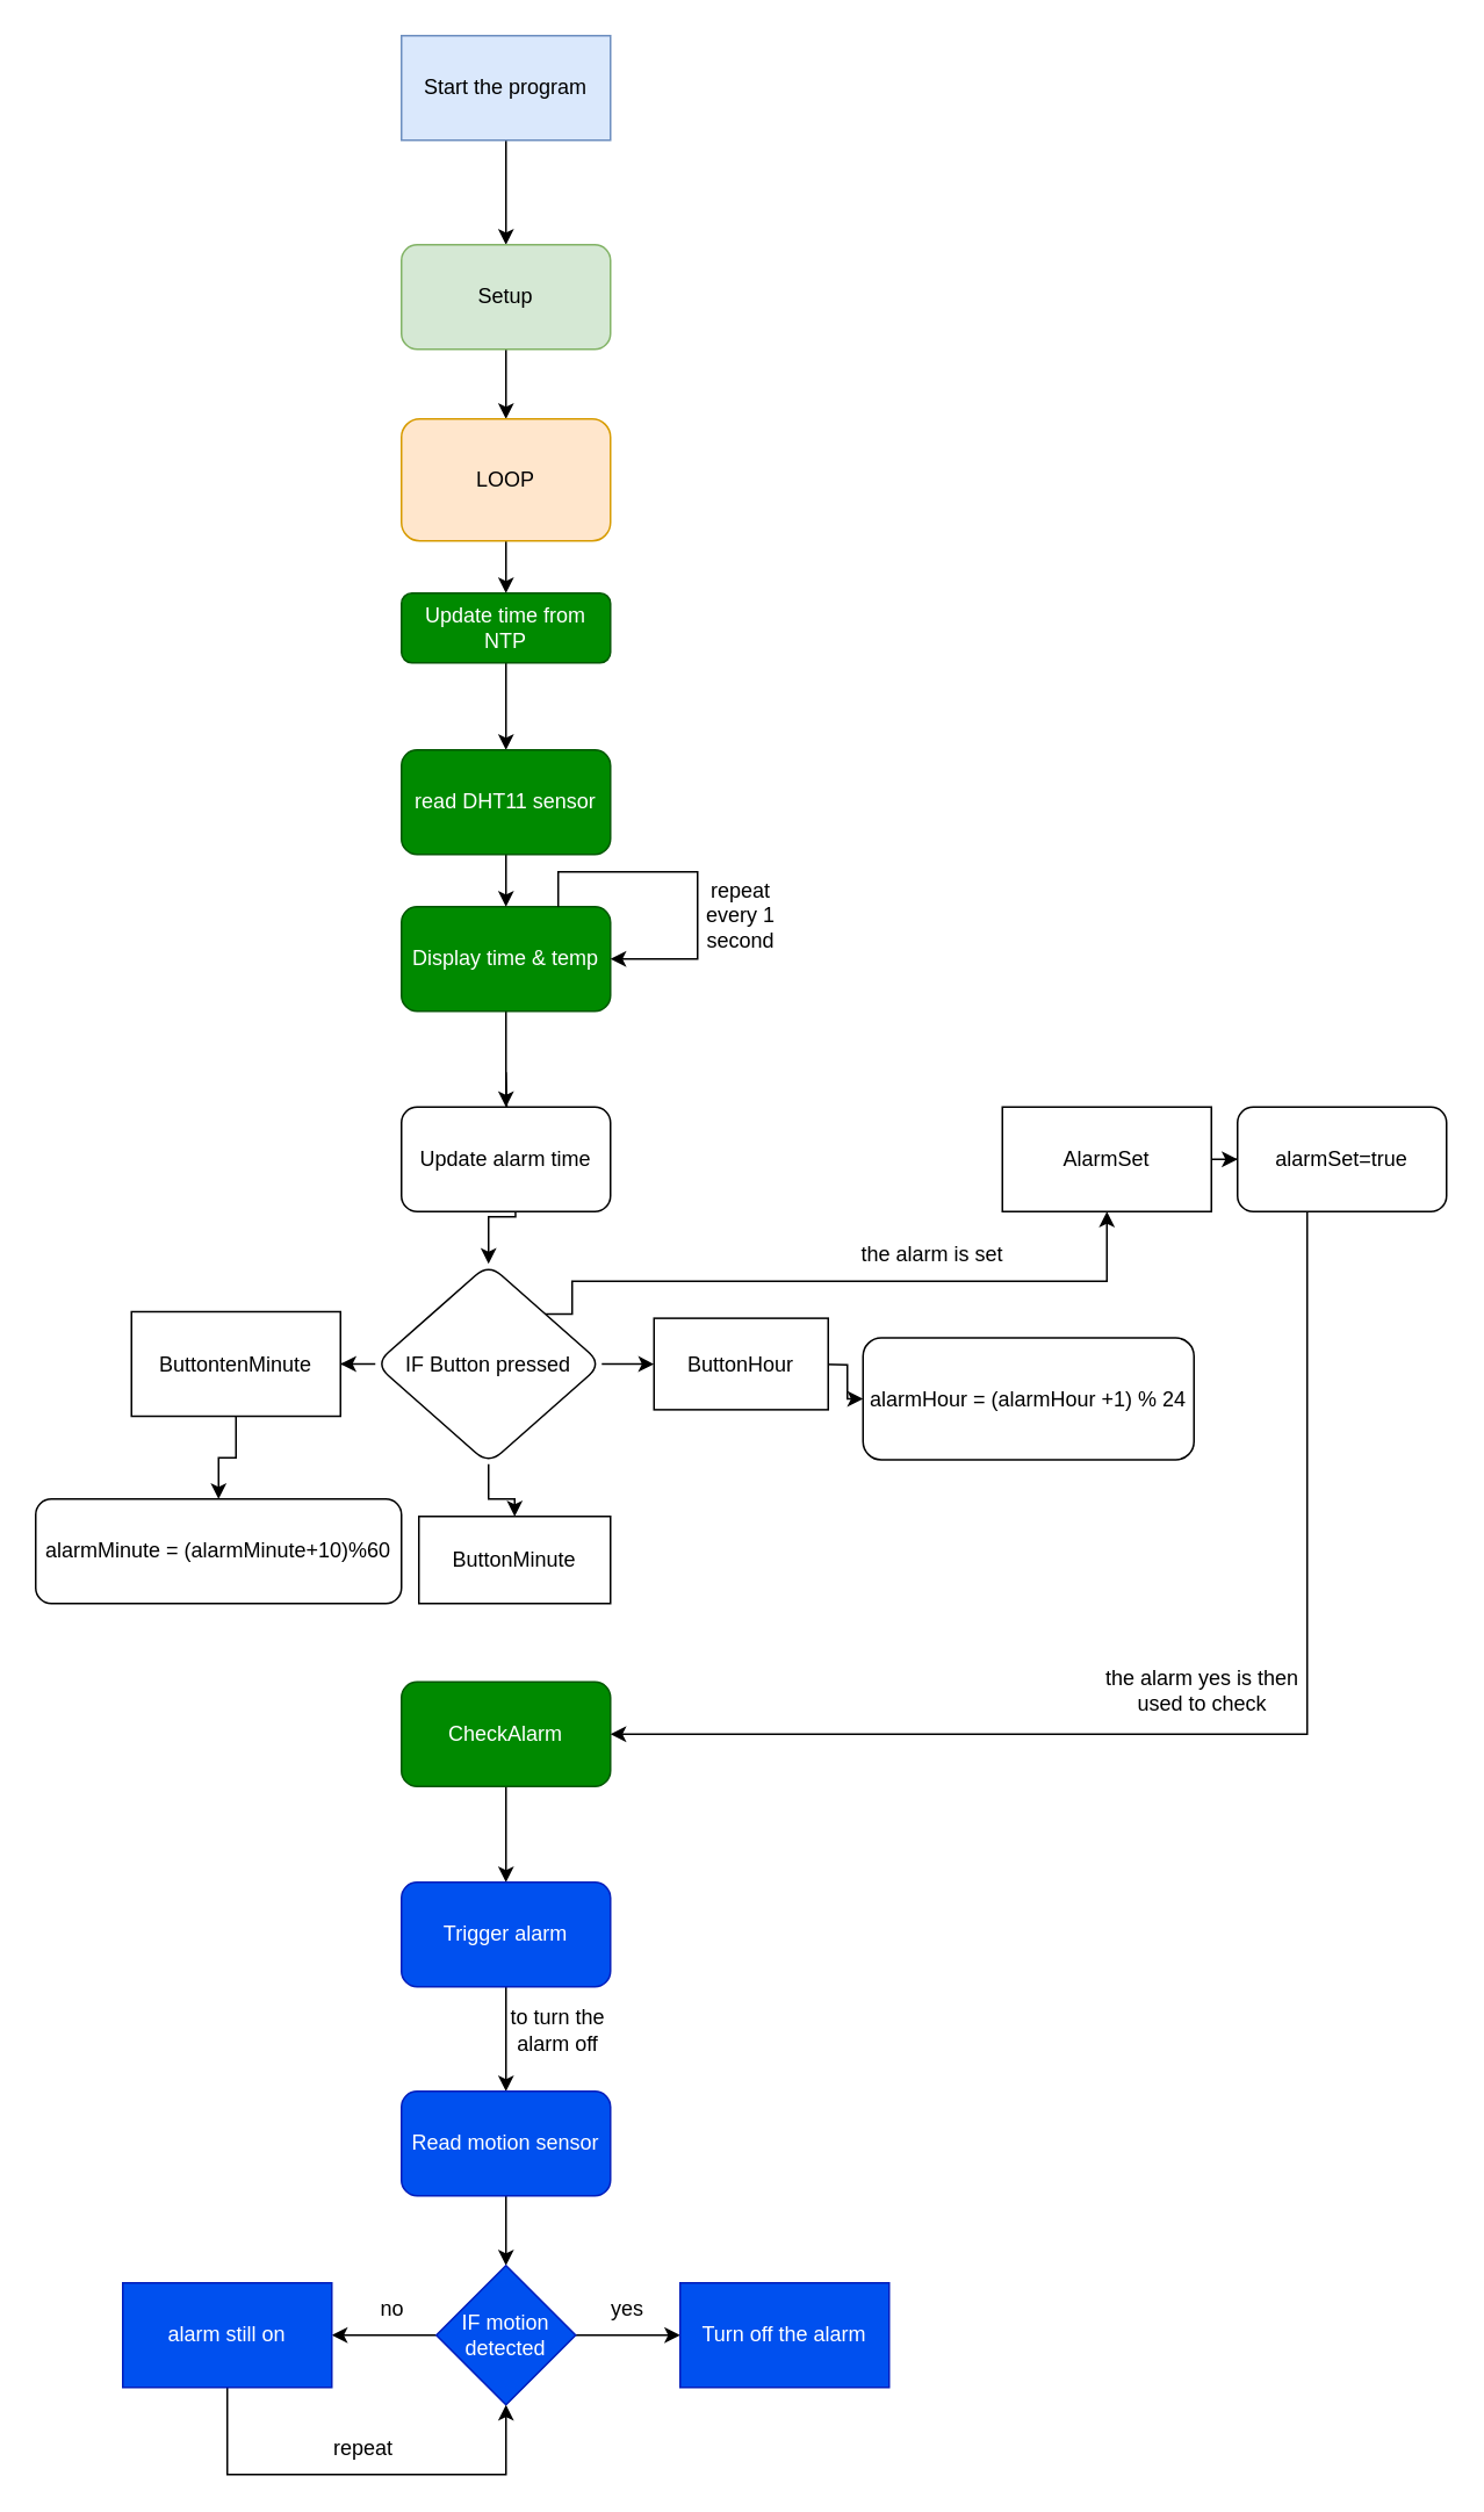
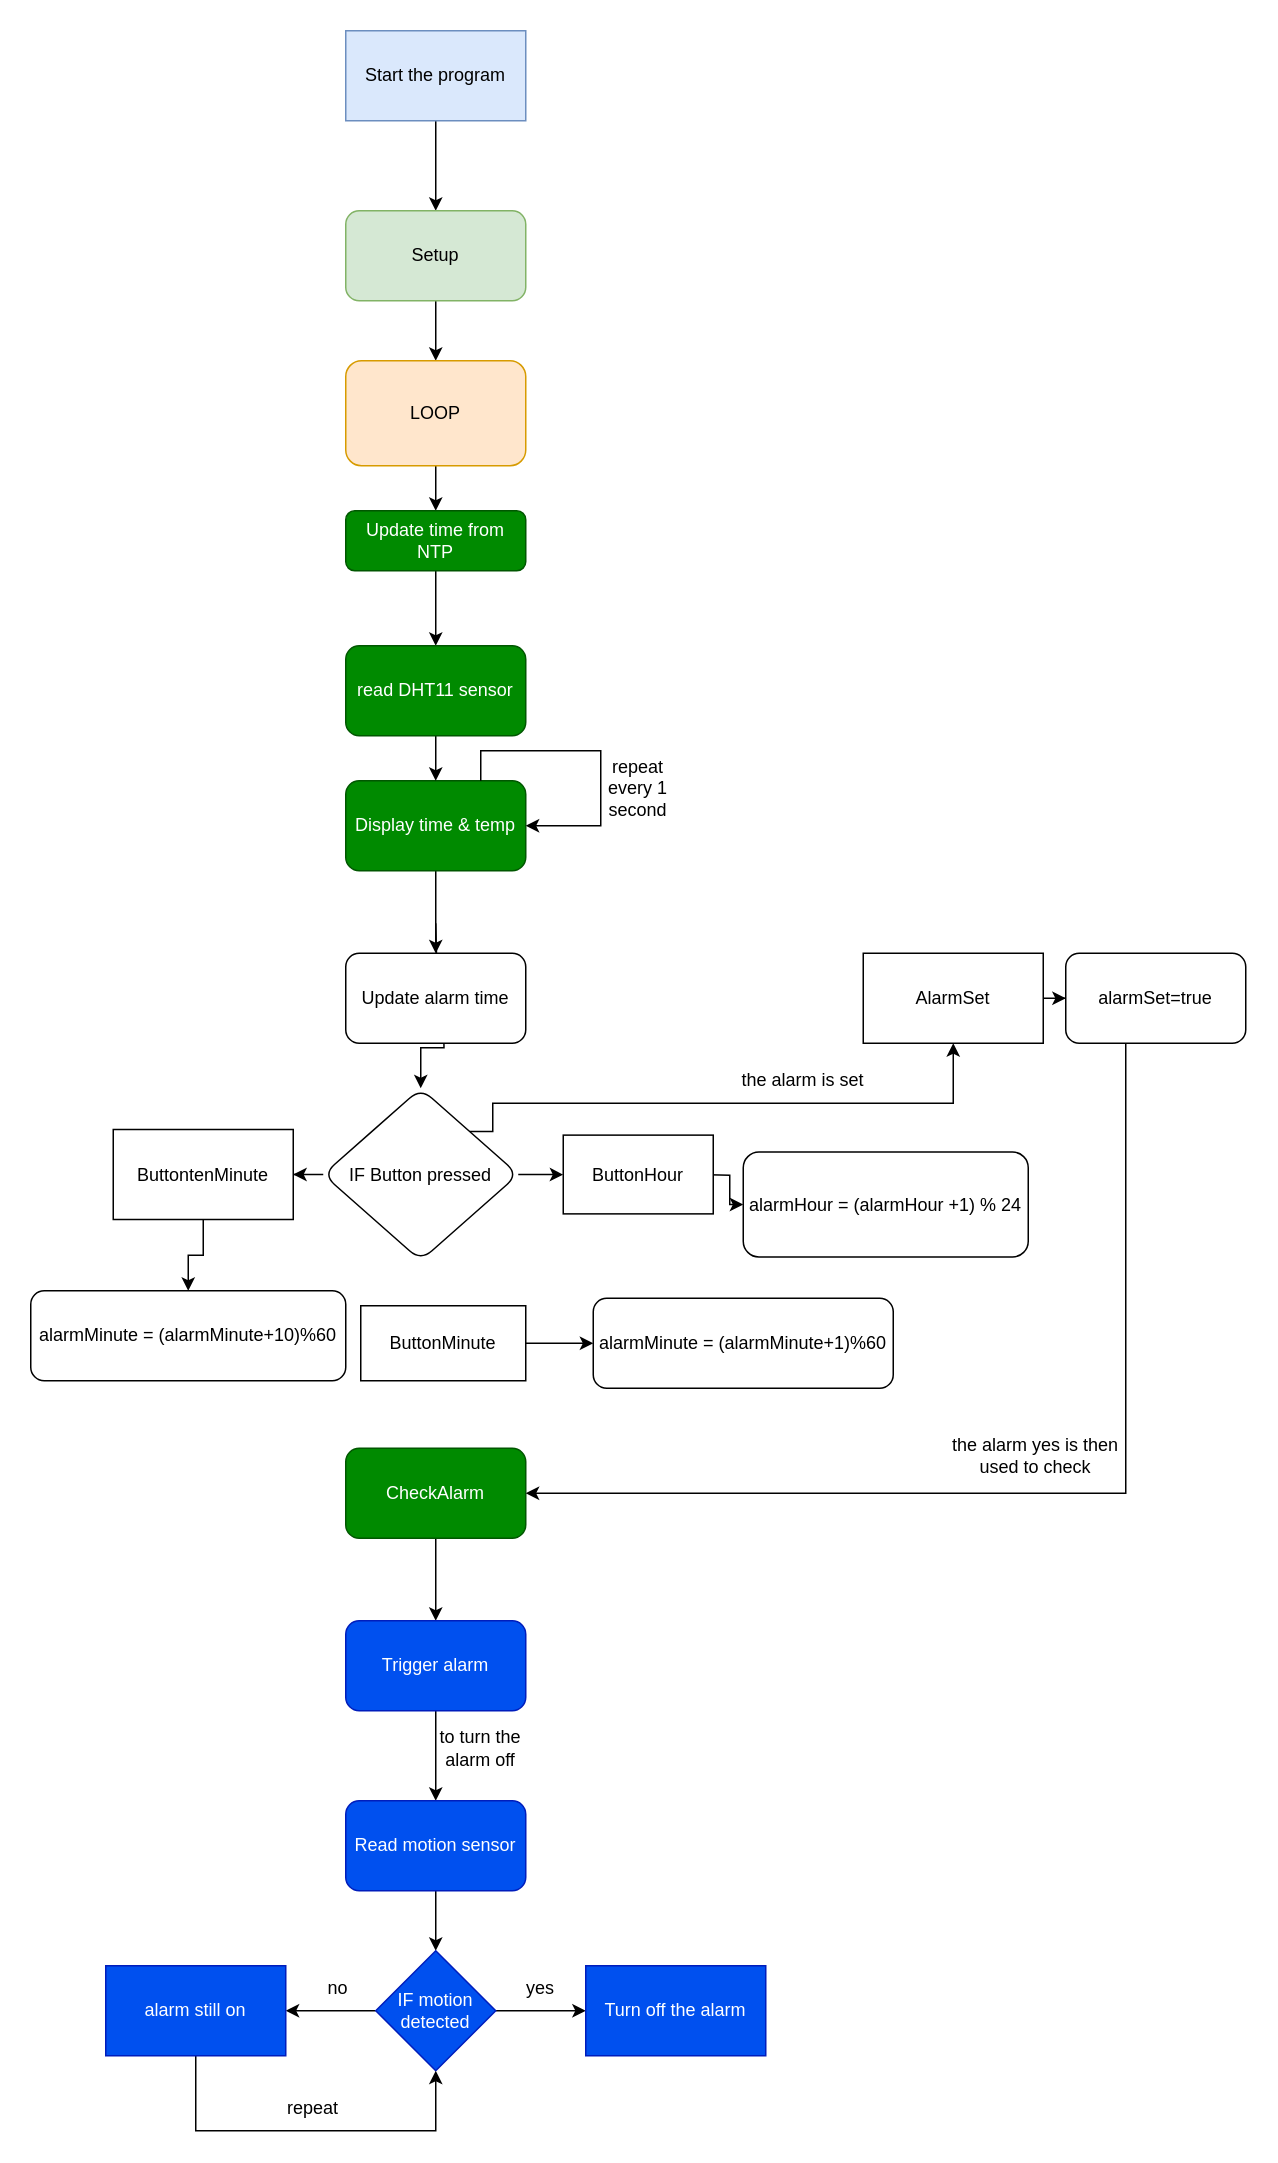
- <mxCell id="14" value="" style="edgeStyle=orthogonalEdgeStyle;rounded=0;orthogonalLoop=1;jettySize=auto;html=1;" edge="1" parent="1" source="17" target="22"><mxGeometry relative="1" as="geometry" /></mxCell>
+ <mxCell id="21" value="" style="edgeStyle=orthogonalEdgeStyle;rounded=0;orthogonalLoop=1;jettySize=auto;html=1;" edge="1" parent="1" source="22" target="23"><mxGeometry relative="1" as="geometry" /></mxCell>
+ <mxCell id="23" value="alarmMinute = (alarmMinute+1)%60" style="rounded=1;whiteSpace=wrap;html=1;" vertex="1" parent="1"><mxGeometry x="395" y="865" width="200" height="60" as="geometry" /></mxCell>
